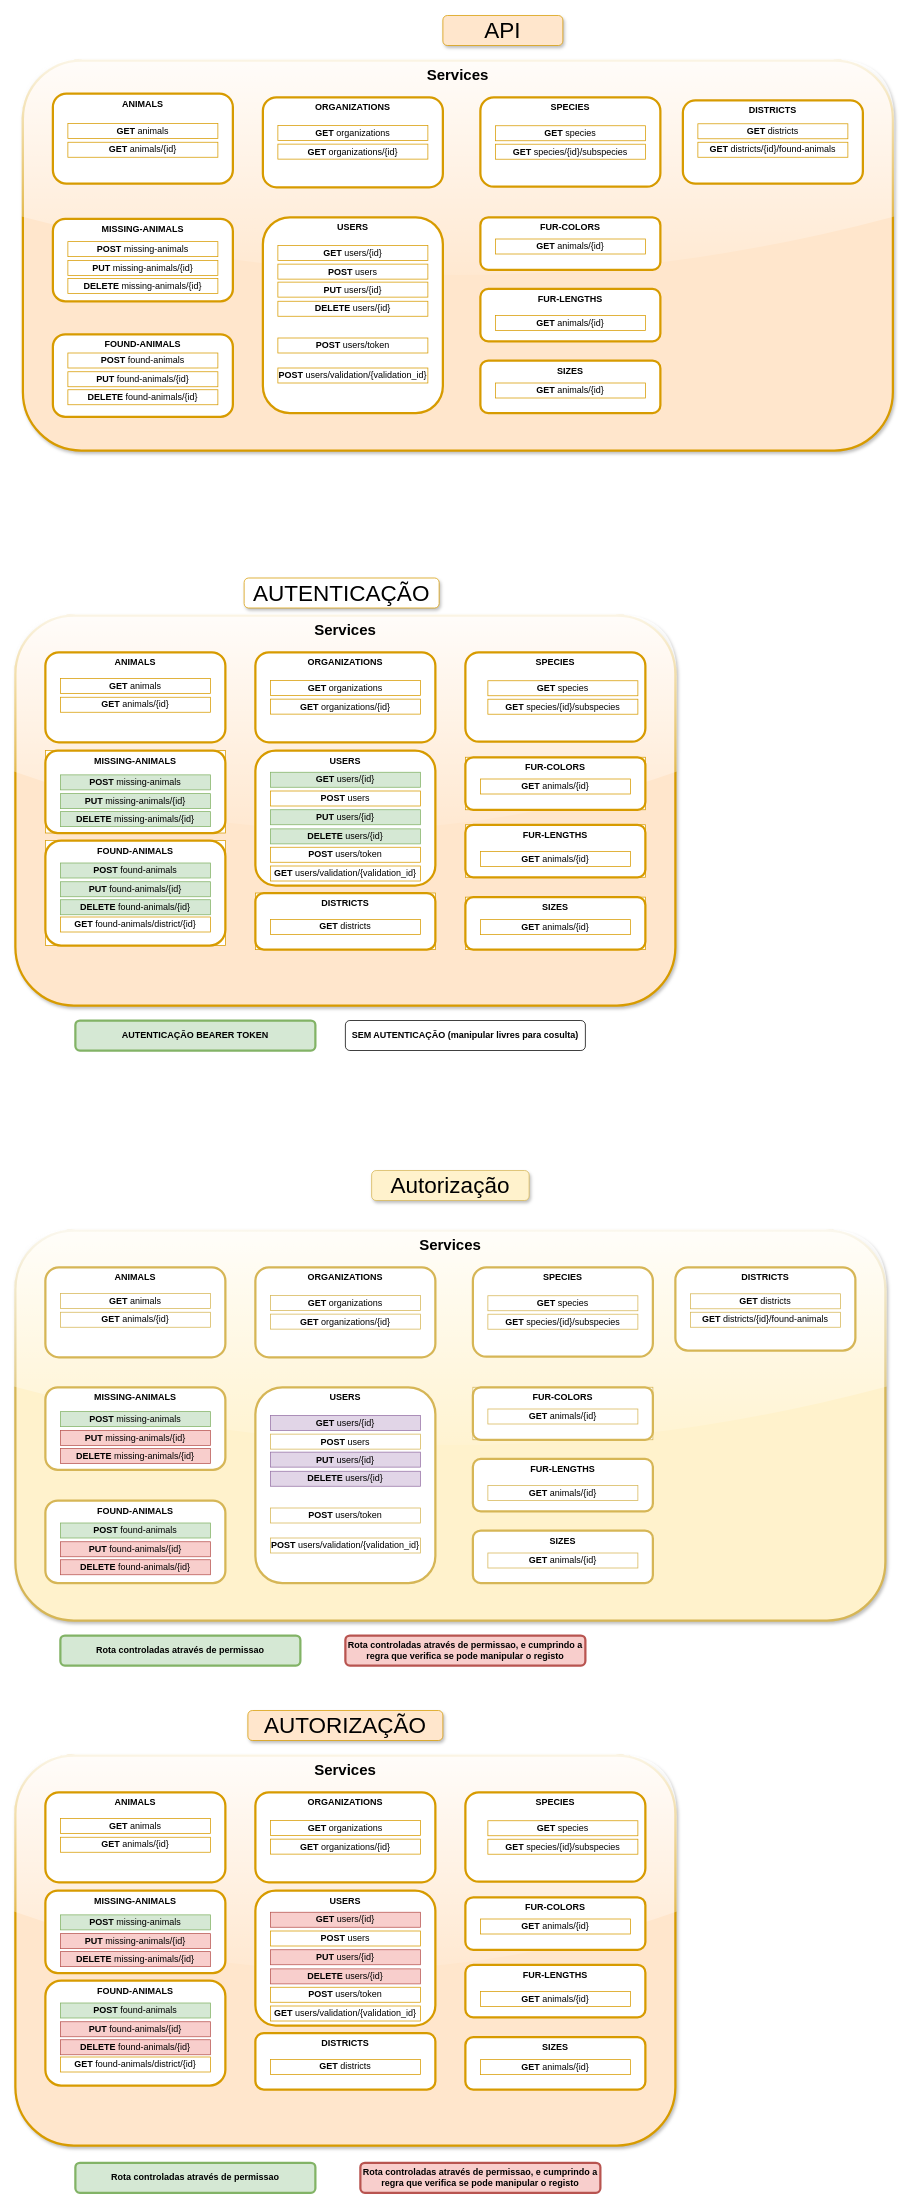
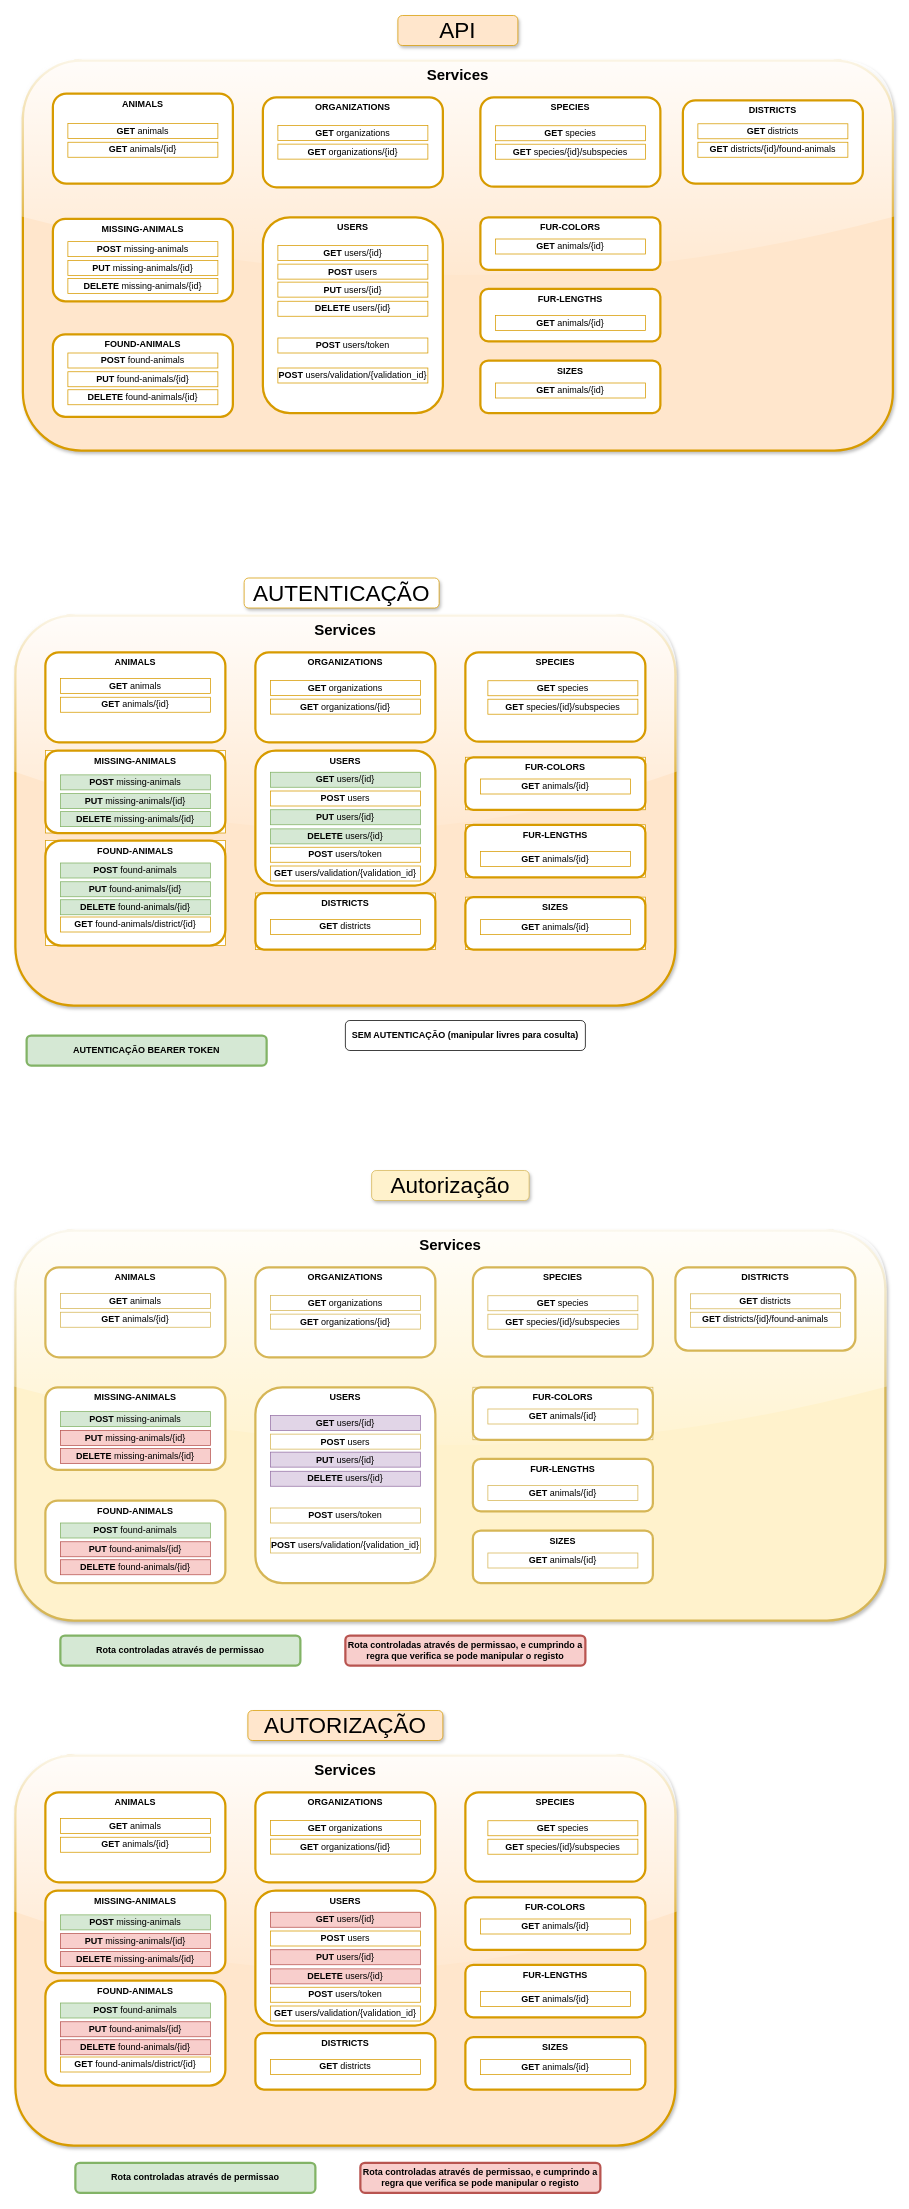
- <mxCell id="2" value="API" style="text;html=1;strokeColor=#d79b00;fillColor=#ffe6cc;align=center;verticalAlign=middle;whiteSpace=wrap;rounded=1;fontSize=30;glass=0;shadow=1;comic=0;" parent="1" vertex="1"><mxGeometry x="590" y="20" width="160" height="40" as="geometry" /></mxCell>
+ <mxCell id="2" value="API" style="text;html=1;strokeColor=#d79b00;fillColor=#ffe6cc;align=center;verticalAlign=middle;whiteSpace=wrap;rounded=1;fontSize=30;glass=0;shadow=1;comic=0;" parent="1" vertex="1"><mxGeometry x="530" y="20" width="160" height="40" as="geometry" /></mxCell>
- <mxCell id="5" value="&lt;b&gt;AUTENTICAÇÃO BEARER TOKEN&lt;/b&gt;" style="rounded=1;whiteSpace=wrap;html=1;strokeColor=#82b366;strokeWidth=3;fillColor=#d5e8d4;" parent="1" vertex="1"><mxGeometry x="100" y="1360" width="320" height="40" as="geometry" /></mxCell>
+ <mxCell id="5" value="&lt;b&gt;AUTENTICAÇÃO BEARER TOKEN&lt;/b&gt;" style="rounded=1;whiteSpace=wrap;html=1;strokeColor=#82b366;strokeWidth=3;fillColor=#d5e8d4;" parent="1" vertex="1"><mxGeometry x="35" y="1380" width="320" height="40" as="geometry" /></mxCell>
